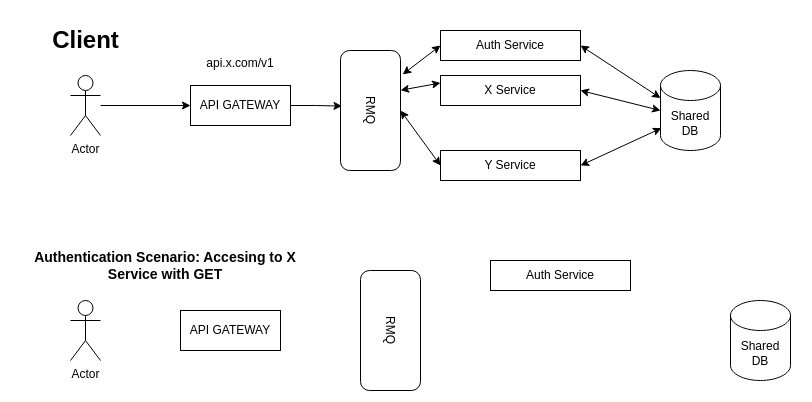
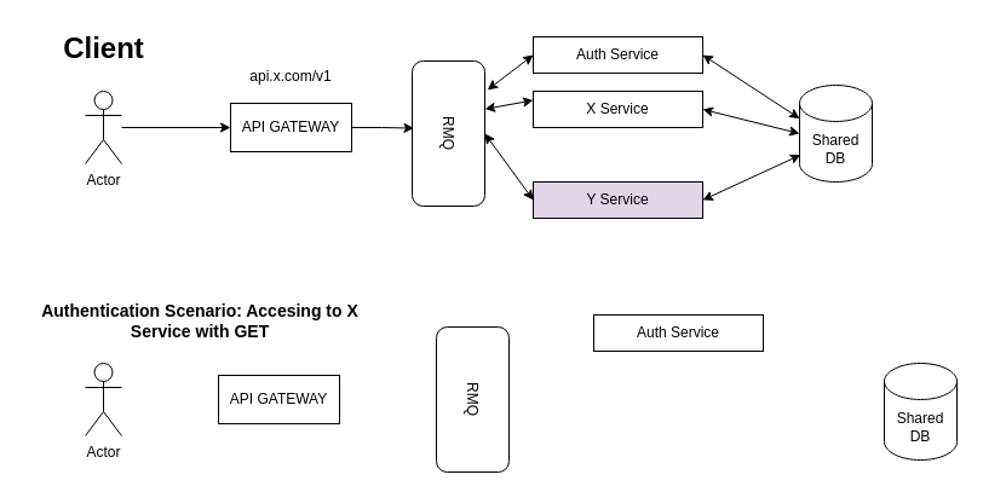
- <mxCell id="8" value="Y Service" style="rounded=0;whiteSpace=wrap;html=1;" vertex="1" parent="1"><mxGeometry x="440" y="150" width="140" height="30" as="geometry" /></mxCell>
+ <mxCell id="8" value="Y Service" style="rounded=0;whiteSpace=wrap;html=1;fillColor=#e1d5e7;" vertex="1" parent="1"><mxGeometry x="440" y="150" width="140" height="30" as="geometry" /></mxCell>
